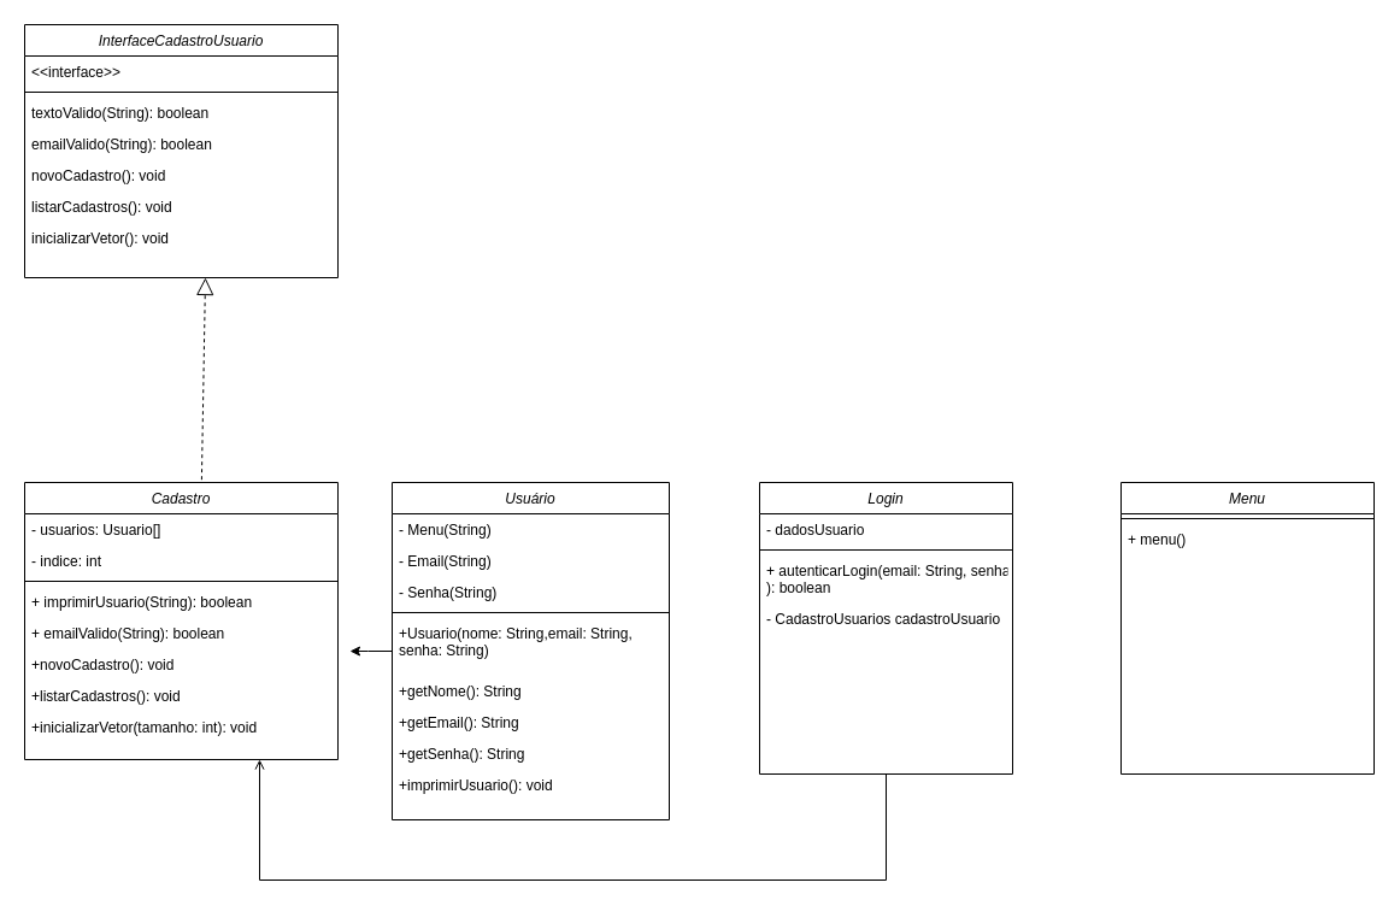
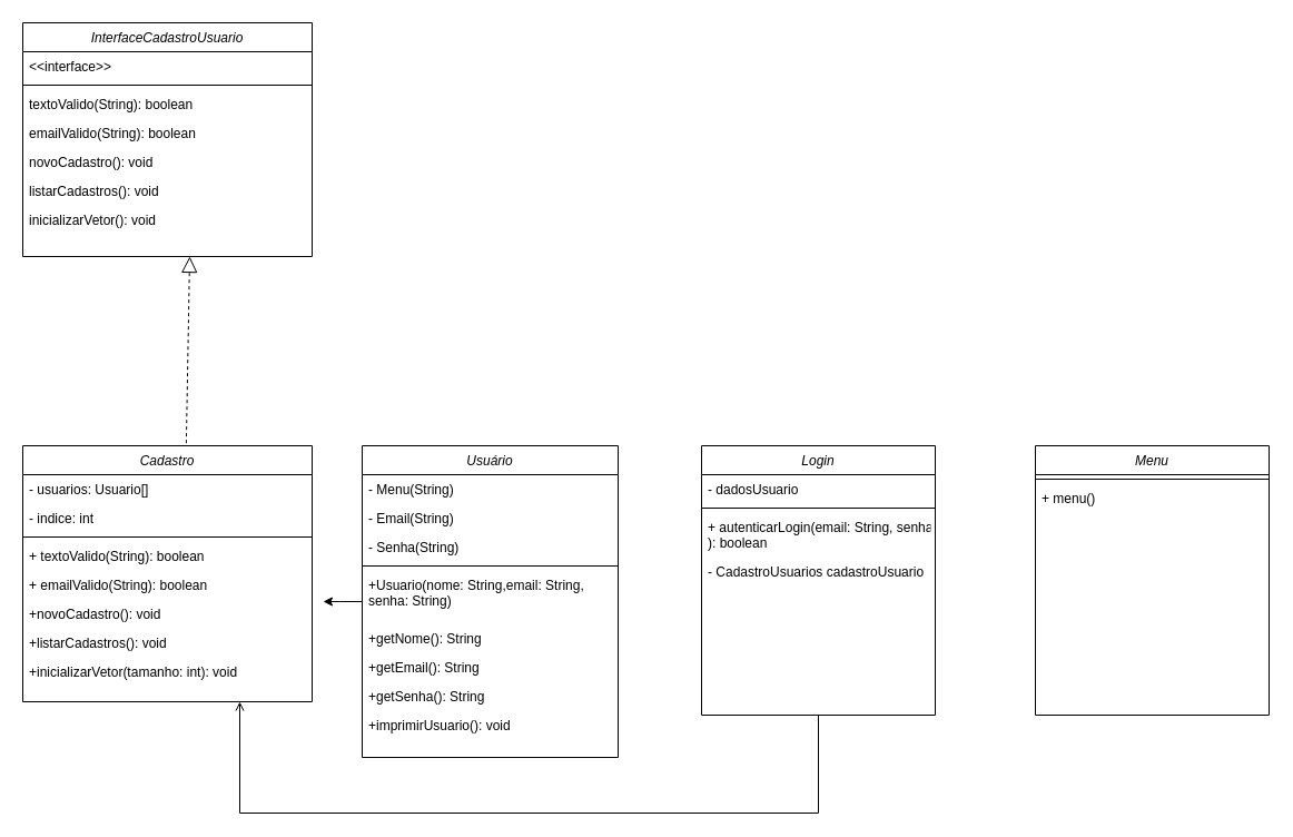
- <mxCell id="6" value="+ imprimirUsuario(String): boolean" style="text;align=left;verticalAlign=top;spacingLeft=4;spacingRight=4;overflow=hidden;rotatable=0;points=[[0,0.5],[1,0.5]];portConstraint=eastwest;" parent="2" vertex="1"><mxGeometry y="86" width="260" height="26" as="geometry" /></mxCell>
+ <mxCell id="6" value="+ textoValido(String): boolean" style="text;align=left;verticalAlign=top;spacingLeft=4;spacingRight=4;overflow=hidden;rotatable=0;points=[[0,0.5],[1,0.5]];portConstraint=eastwest;" parent="2" vertex="1"><mxGeometry y="86" width="260" height="26" as="geometry" /></mxCell>
